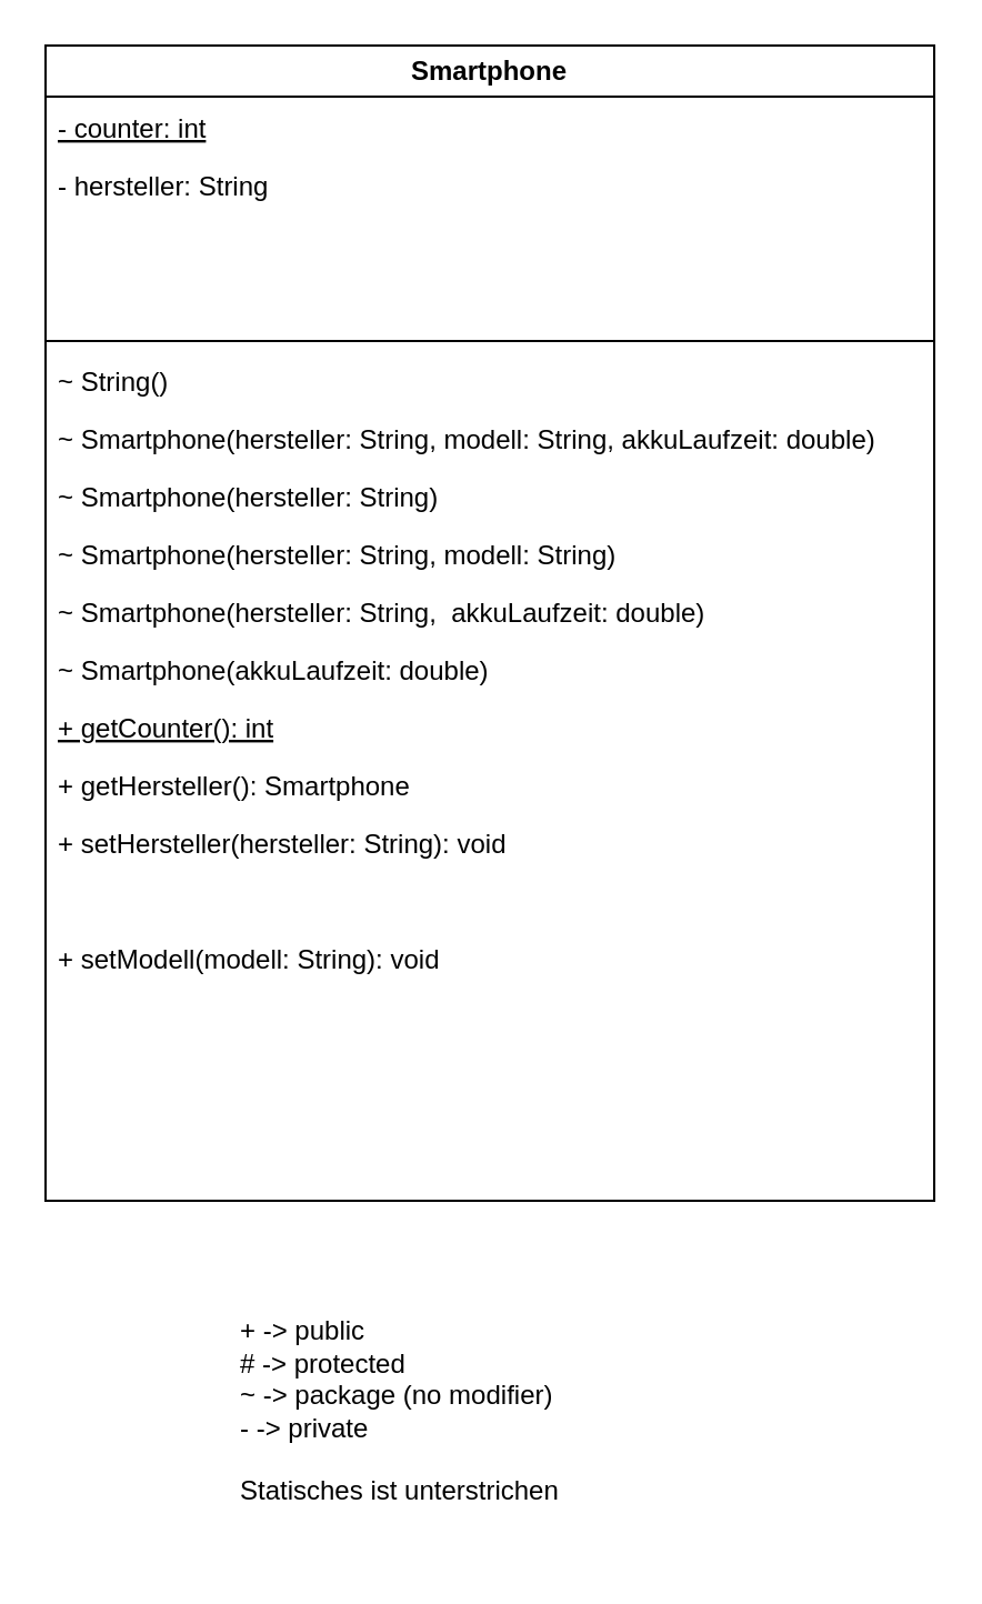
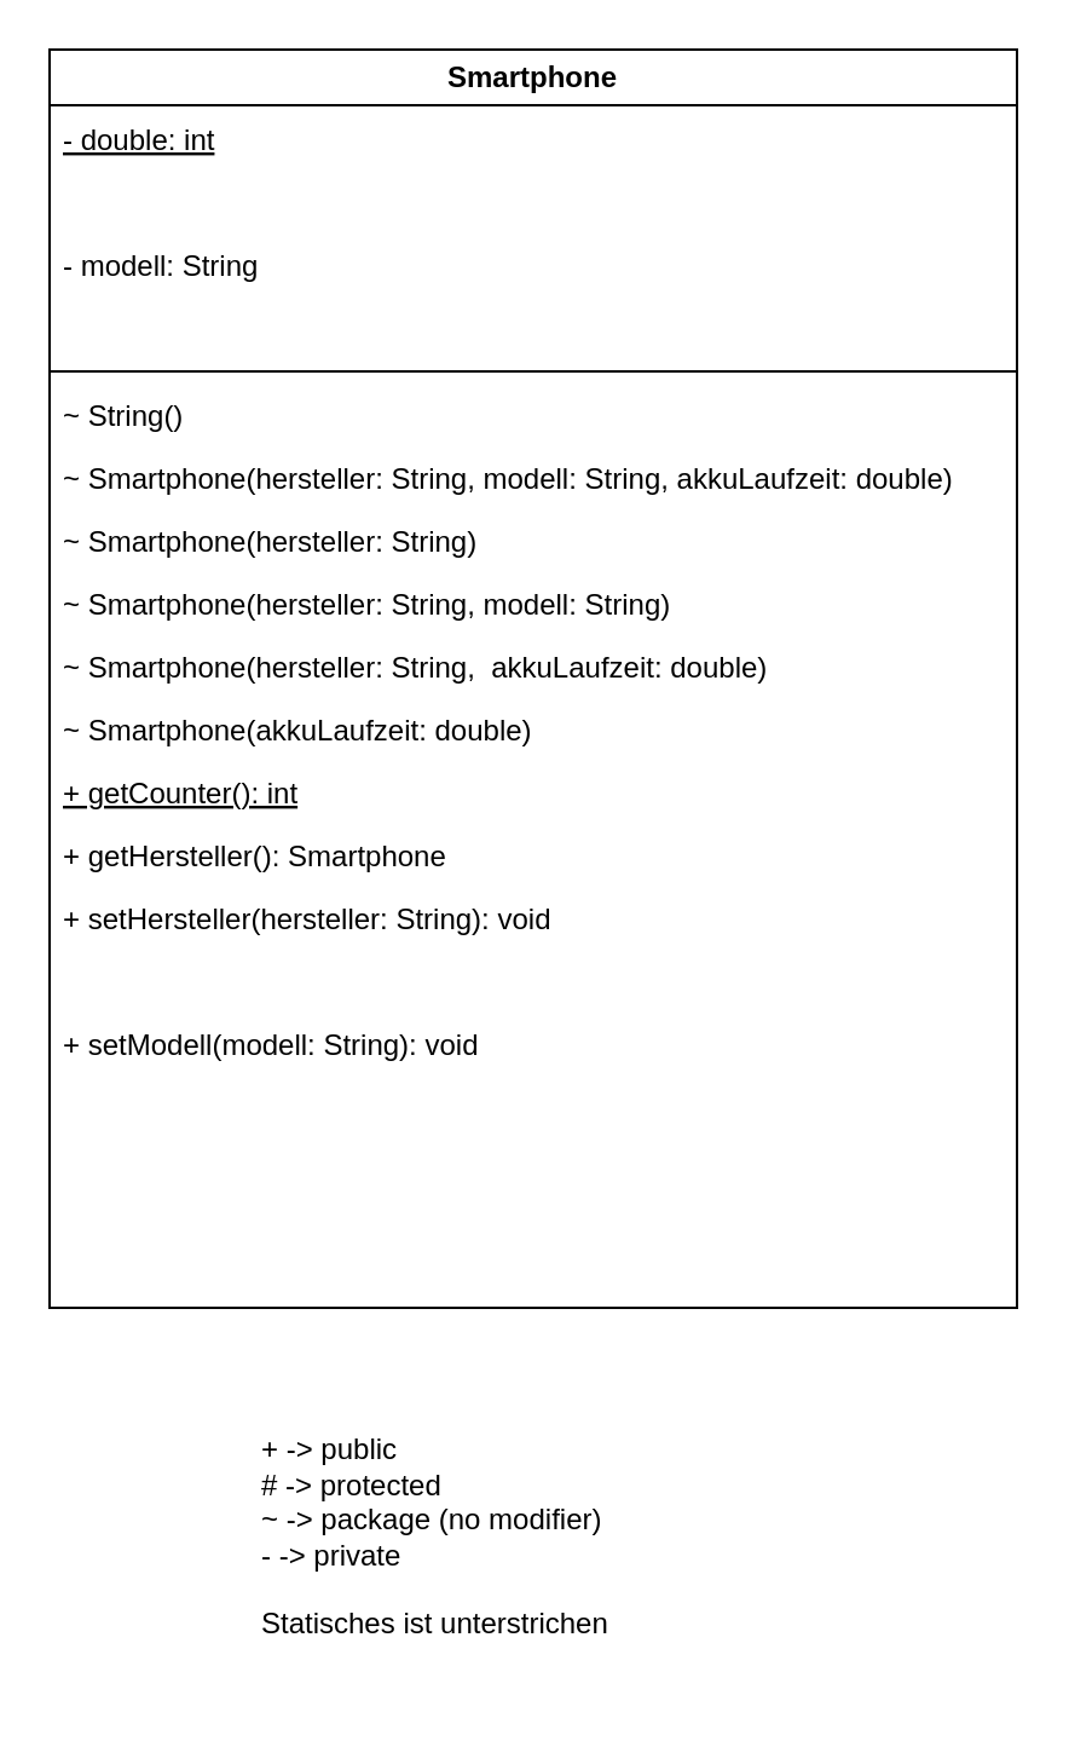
- <mxCell id="3" value="- counter: int" style="text;align=left;verticalAlign=top;spacingLeft=4;spacingRight=4;overflow=hidden;rotatable=0;points=[[0,0.5],[1,0.5]];portConstraint=eastwest;fontStyle=4" parent="2" vertex="1"><mxGeometry y="24" width="360" height="26" as="geometry" /></mxCell>
+ <mxCell id="3" value="- double: int" style="text;align=left;verticalAlign=top;spacingLeft=4;spacingRight=4;overflow=hidden;rotatable=0;points=[[0,0.5],[1,0.5]];portConstraint=eastwest;fontStyle=4" parent="2" vertex="1"><mxGeometry y="24" width="360" height="26" as="geometry" /></mxCell>
- <mxCell id="4" value="- hersteller: String" style="text;align=left;verticalAlign=top;spacingLeft=4;spacingRight=4;overflow=hidden;rotatable=0;points=[[0,0.5],[1,0.5]];portConstraint=eastwest;fontStyle=0" vertex="1" parent="2"><mxGeometry y="50" width="360" height="26" as="geometry" /></mxCell>
+ <mxCell id="5" value="- modell: String" style="text;align=left;verticalAlign=top;spacingLeft=4;spacingRight=4;overflow=hidden;rotatable=0;points=[[0,0.5],[1,0.5]];portConstraint=eastwest;fontStyle=0" vertex="1" parent="2"><mxGeometry y="76" width="360" height="26" as="geometry" /></mxCell>
